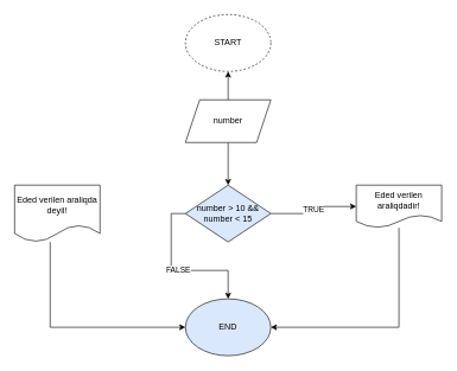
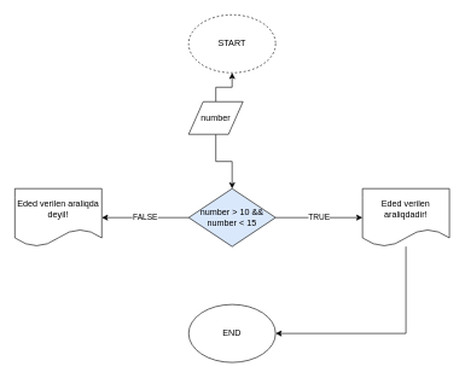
- <mxCell id="6" value="number" style="shape=parallelogram;perimeter=parallelogramPerimeter;whiteSpace=wrap;html=1;fixedSize=1;" vertex="1" parent="1"><mxGeometry x="260" y="140" width="120" height="60" as="geometry" /></mxCell>
+ <mxCell id="6" value="number" style="shape=parallelogram;perimeter=parallelogramPerimeter;whiteSpace=wrap;html=1;fixedSize=1;" vertex="1" parent="1"><mxGeometry x="260" y="140" width="75" height="45" as="geometry" /></mxCell>
- <mxCell id="11" value="Eded verilen araliqdadir!" style="shape=document;whiteSpace=wrap;html=1;boundedLbl=1;" vertex="1" parent="1"><mxGeometry x="500" y="260" width="120" height="60" as="geometry" /></mxCell>
+ <mxCell id="11" value="Eded verilen araliqdadir!" style="shape=document;whiteSpace=wrap;html=1;boundedLbl=1;" vertex="1" parent="1"><mxGeometry x="500" y="260" width="120" height="80" as="geometry" /></mxCell>
- <mxCell id="8" value="FALSE" style="edgeStyle=orthogonalEdgeStyle;rounded=0;orthogonalLoop=1;jettySize=auto;html=1;exitX=0;exitY=0.5;exitDx=0;exitDy=0;" edge="1" parent="1" source="9" target="3"><mxGeometry relative="1" as="geometry" /></mxCell>
+ <mxCell id="8" value="FALSE" style="edgeStyle=orthogonalEdgeStyle;rounded=0;orthogonalLoop=1;jettySize=auto;html=1;exitX=0;exitY=0.5;exitDx=0;exitDy=0;entryX=1;entryY=0.5;entryDx=0;entryDy=0;" edge="1" parent="1" source="9" target="13"><mxGeometry relative="1" as="geometry" /></mxCell>
- <mxCell id="12" style="edgeStyle=orthogonalEdgeStyle;rounded=0;orthogonalLoop=1;jettySize=auto;html=1;entryX=0;entryY=0.5;entryDx=0;entryDy=0;" edge="1" parent="1" source="13" target="3"><mxGeometry relative="1" as="geometry"><Array as="points"><mxPoint x="70" y="460" /></Array></mxGeometry></mxCell>
- <mxCell id="3" value="END" style="ellipse;whiteSpace=wrap;html=1;fillColor=#dae8fc;" vertex="1" parent="1"><mxGeometry x="260" y="420" width="120" height="80" as="geometry" /></mxCell>
+ <mxCell id="3" value="END" style="ellipse;whiteSpace=wrap;html=1;" vertex="1" parent="1"><mxGeometry x="260" y="420" width="120" height="80" as="geometry" /></mxCell>
